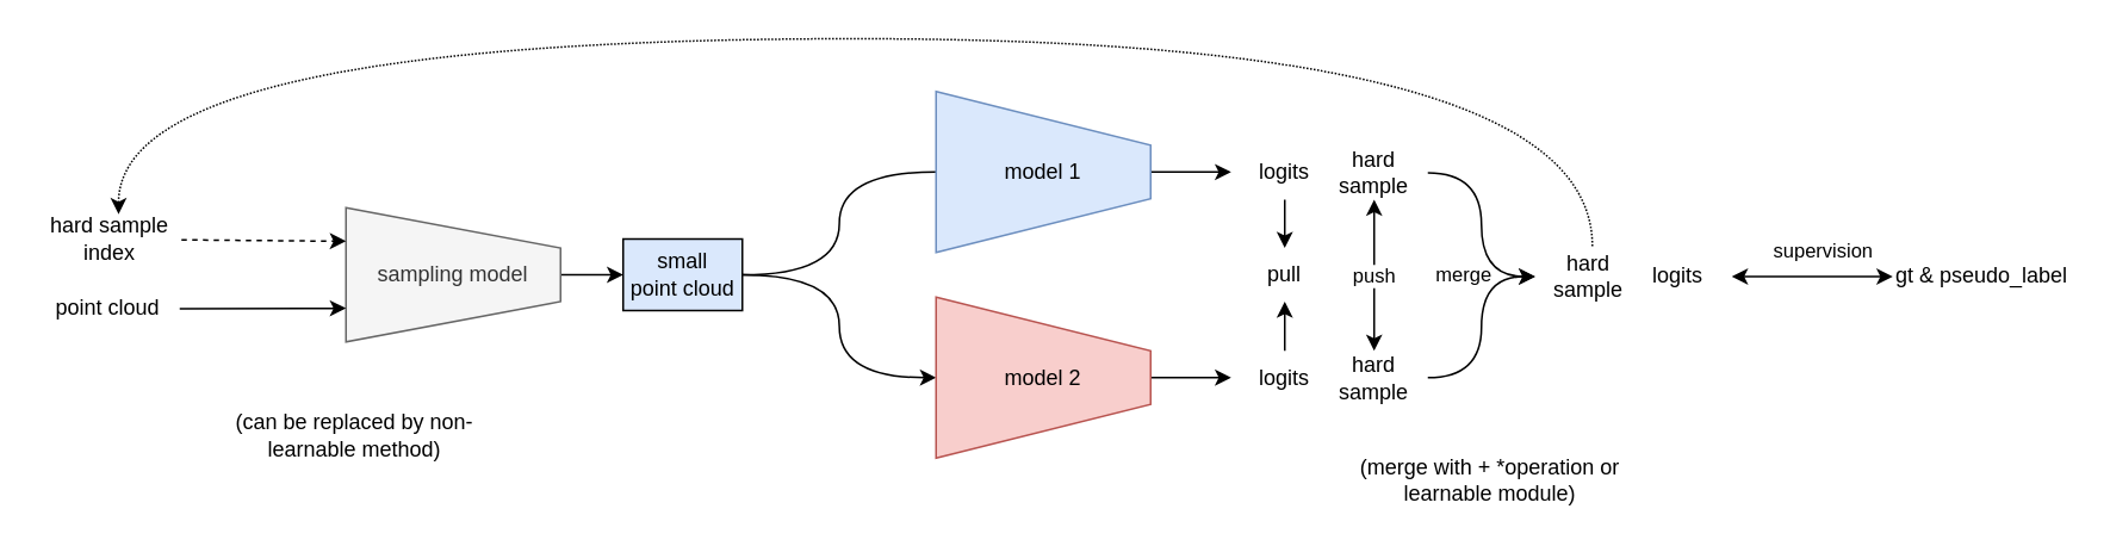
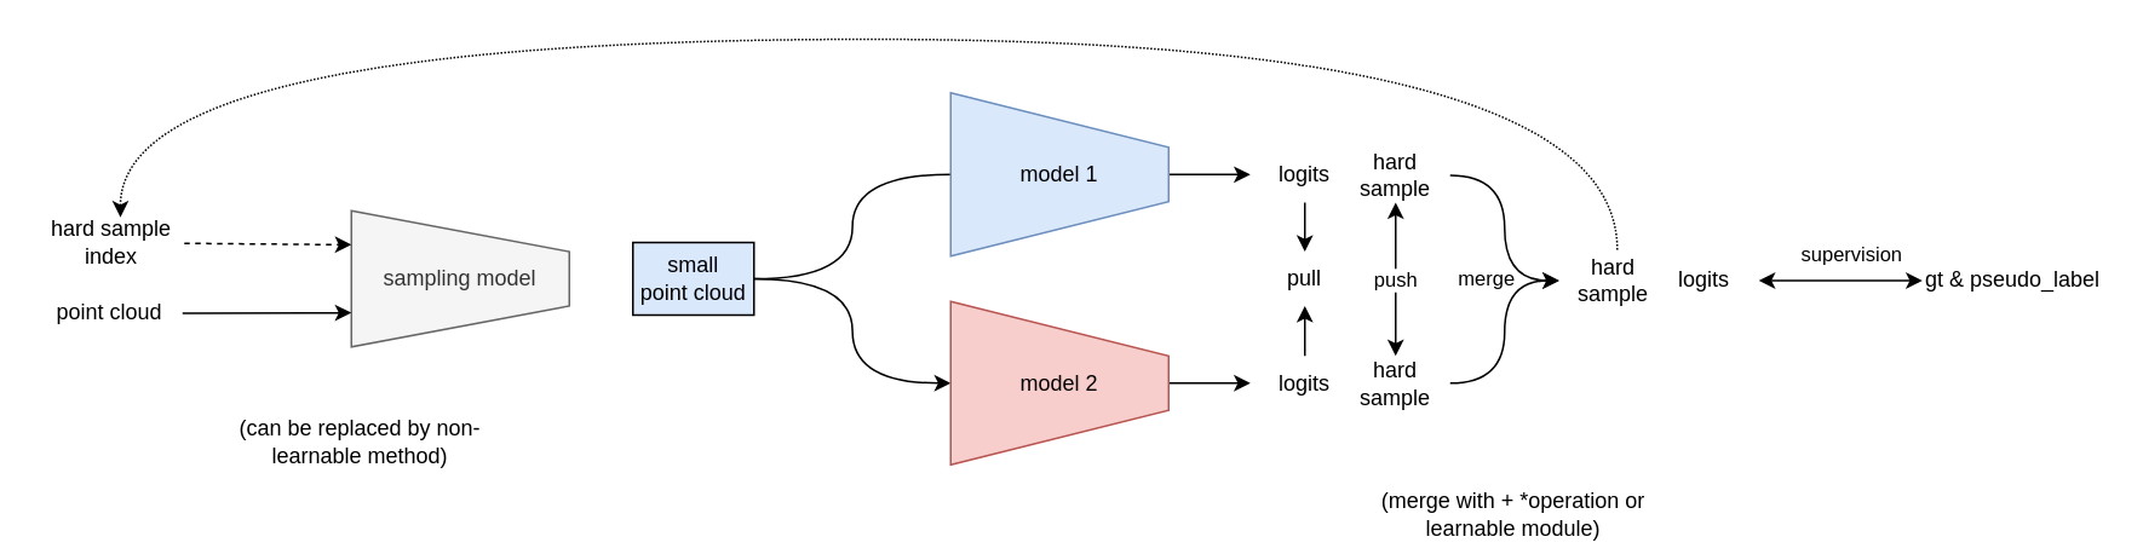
- <mxCell id="2" style="edgeStyle=orthogonalEdgeStyle;rounded=0;orthogonalLoop=1;jettySize=auto;html=1;entryX=0;entryY=0.5;entryDx=0;entryDy=0;" edge="1" parent="1" source="3" target="10"><mxGeometry relative="1" as="geometry" /></mxCell>
- <mxCell id="31" value="(merge with + *operation or learnable module)" style="text;html=1;strokeColor=none;fillColor=none;align=center;verticalAlign=middle;whiteSpace=wrap;rounded=0;" vertex="1" parent="1"><mxGeometry x="758" y="253" width="150" height="30" as="geometry" /></mxCell>
+ <mxCell id="31" value="(merge with + *operation or learnable module)" style="text;html=1;strokeColor=none;fillColor=none;align=center;verticalAlign=middle;whiteSpace=wrap;rounded=0;" vertex="1" parent="1"><mxGeometry x="758" y="268" width="150" height="30" as="geometry" /></mxCell>
